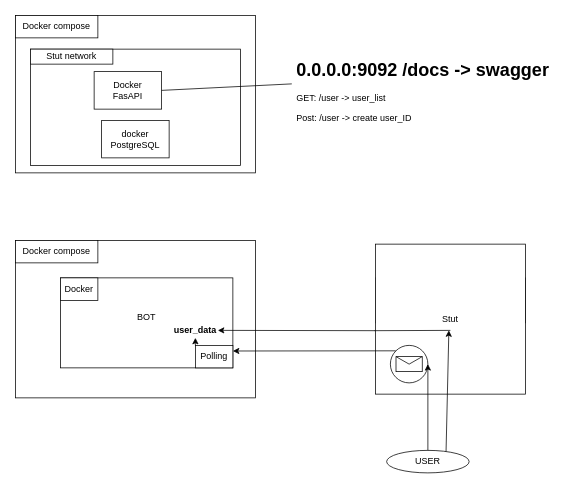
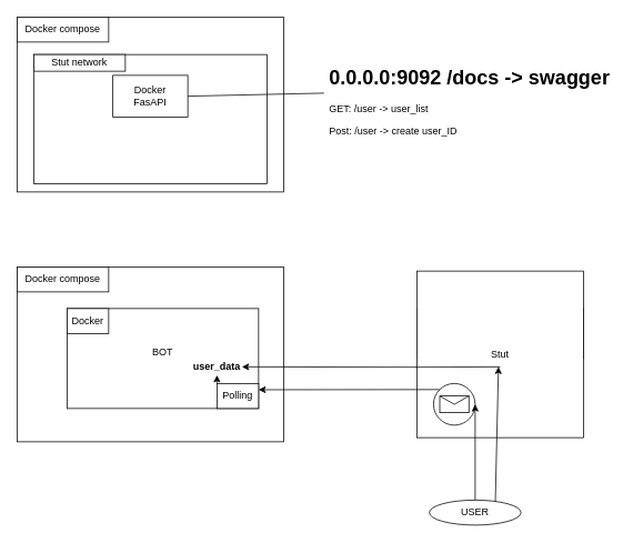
- <mxCell id="9" value="Docker&lt;br&gt;FasAPI" style="rounded=0;whiteSpace=wrap;html=1;" vertex="1" parent="1"><mxGeometry x="125" y="95" width="90" height="50" as="geometry" /></mxCell>
+ <mxCell id="9" value="Docker&lt;br&gt;FasAPI" style="rounded=0;whiteSpace=wrap;html=1;" vertex="1" parent="1"><mxGeometry x="135" y="90" width="90" height="50" as="geometry" /></mxCell>
- <mxCell id="10" value="docker&lt;br&gt;PostgreSQL" style="rounded=0;whiteSpace=wrap;html=1;" vertex="1" parent="1"><mxGeometry x="135" y="160" width="90" height="50" as="geometry" /></mxCell>
